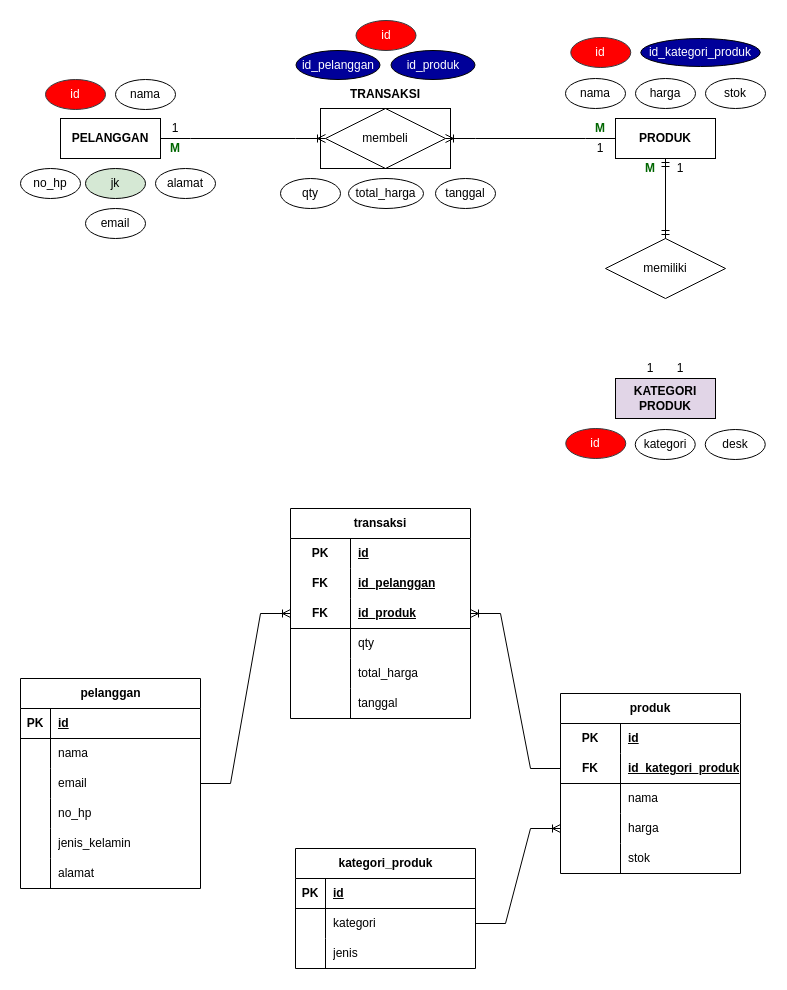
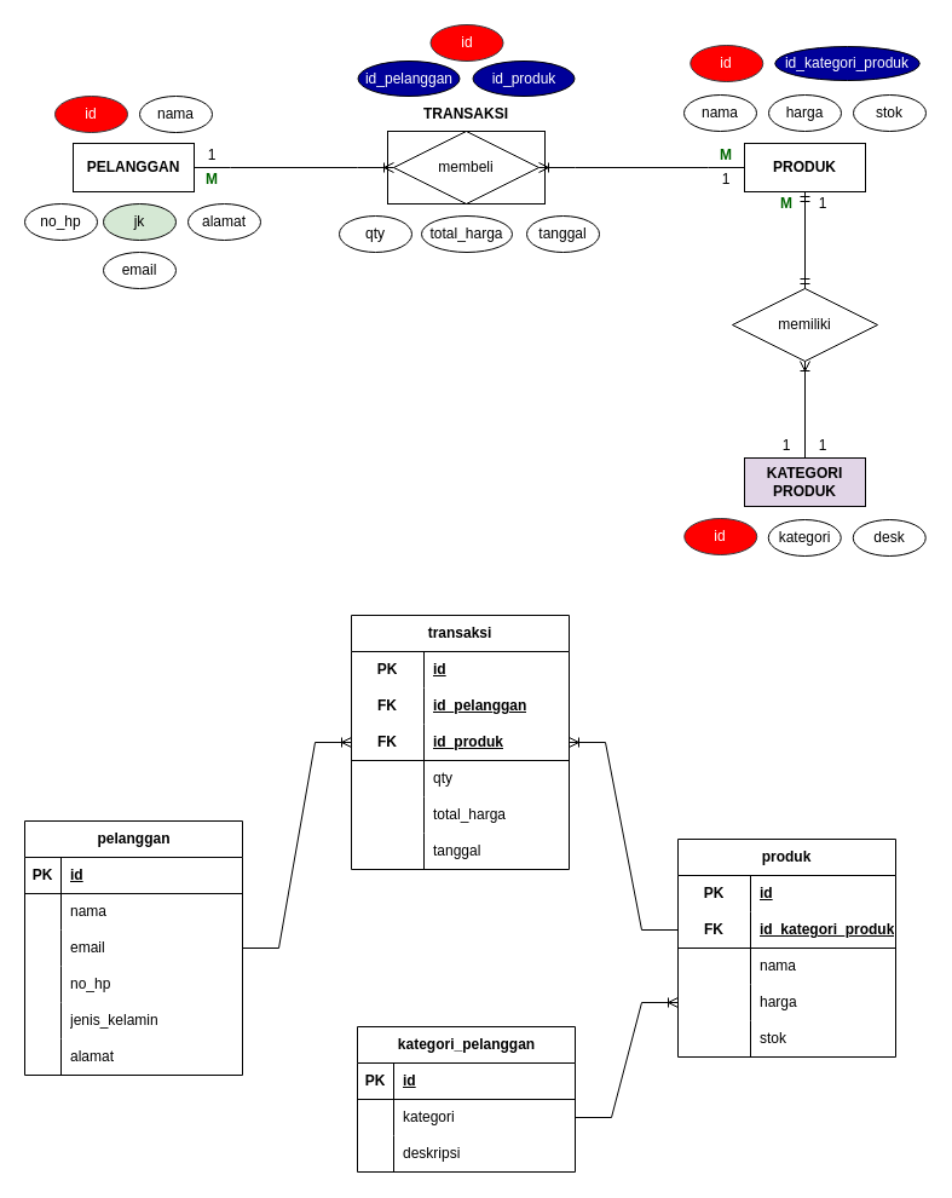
+ <mxCell id="93" value="" style="fontSize=12;html=1;endArrow=ERoneToMany;rounded=0;entryX=0.5;entryY=1;entryDx=0;entryDy=0;exitX=0.5;exitY=0;exitDx=0;exitDy=0;" edge="1" parent="1" source="72" target="73"><mxGeometry width="100" height="100" relative="1" as="geometry"><mxPoint x="655" y="428" as="sourcePoint" /><mxPoint x="755" y="328" as="targetPoint" /></mxGeometry></mxCell>
- <mxCell id="58" value="kategori_produk" style="shape=table;startSize=30;container=1;collapsible=1;childLayout=tableLayout;fixedRows=1;rowLines=0;fontStyle=1;align=center;resizeLast=1;html=1;" parent="1" vertex="1"><mxGeometry x="295" y="848" width="180" height="120" as="geometry" /></mxCell>
+ <mxCell id="58" value="kategori_pelanggan" style="shape=table;startSize=30;container=1;collapsible=1;childLayout=tableLayout;fixedRows=1;rowLines=0;fontStyle=1;align=center;resizeLast=1;html=1;" parent="1" vertex="1"><mxGeometry x="295" y="848" width="180" height="120" as="geometry" /></mxCell>
- <mxCell id="67" value="jenis" style="shape=partialRectangle;connectable=0;fillColor=none;top=0;left=0;bottom=0;right=0;align=left;spacingLeft=6;overflow=hidden;whiteSpace=wrap;html=1;" parent="65" vertex="1"><mxGeometry x="30" width="150" height="30" as="geometry"><mxRectangle width="150" height="30" as="alternateBounds" /></mxGeometry></mxCell>
+ <mxCell id="67" value="deskripsi" style="shape=partialRectangle;connectable=0;fillColor=none;top=0;left=0;bottom=0;right=0;align=left;spacingLeft=6;overflow=hidden;whiteSpace=wrap;html=1;" parent="65" vertex="1"><mxGeometry x="30" width="150" height="30" as="geometry"><mxRectangle width="150" height="30" as="alternateBounds" /></mxGeometry></mxCell>
